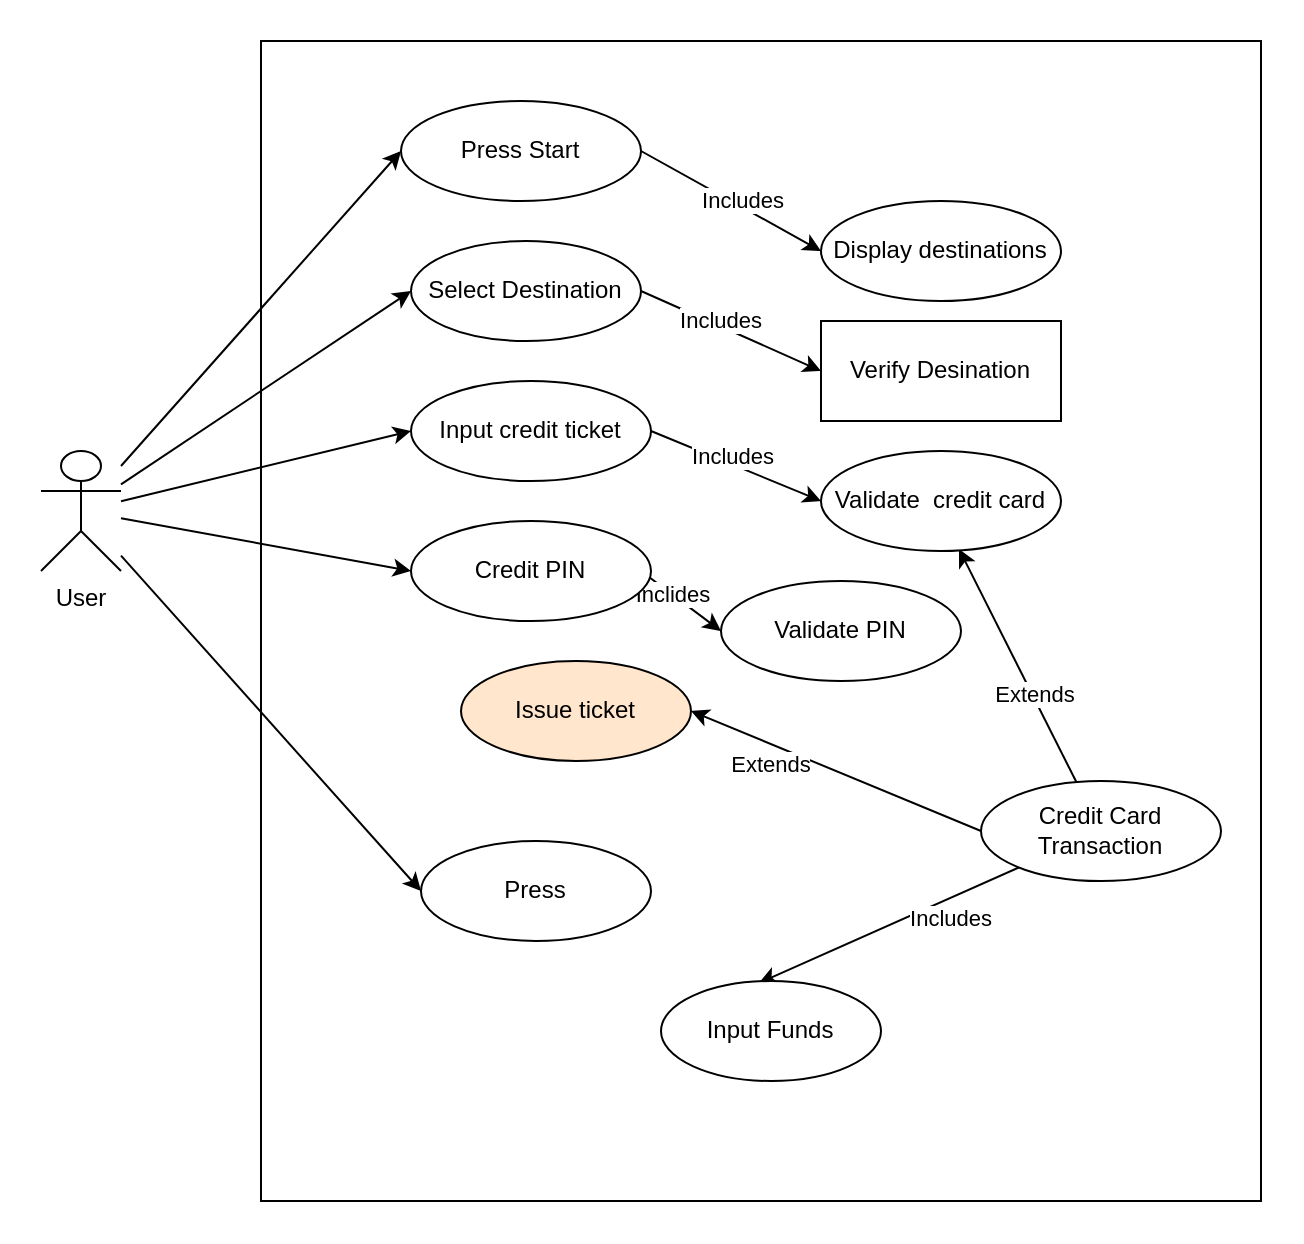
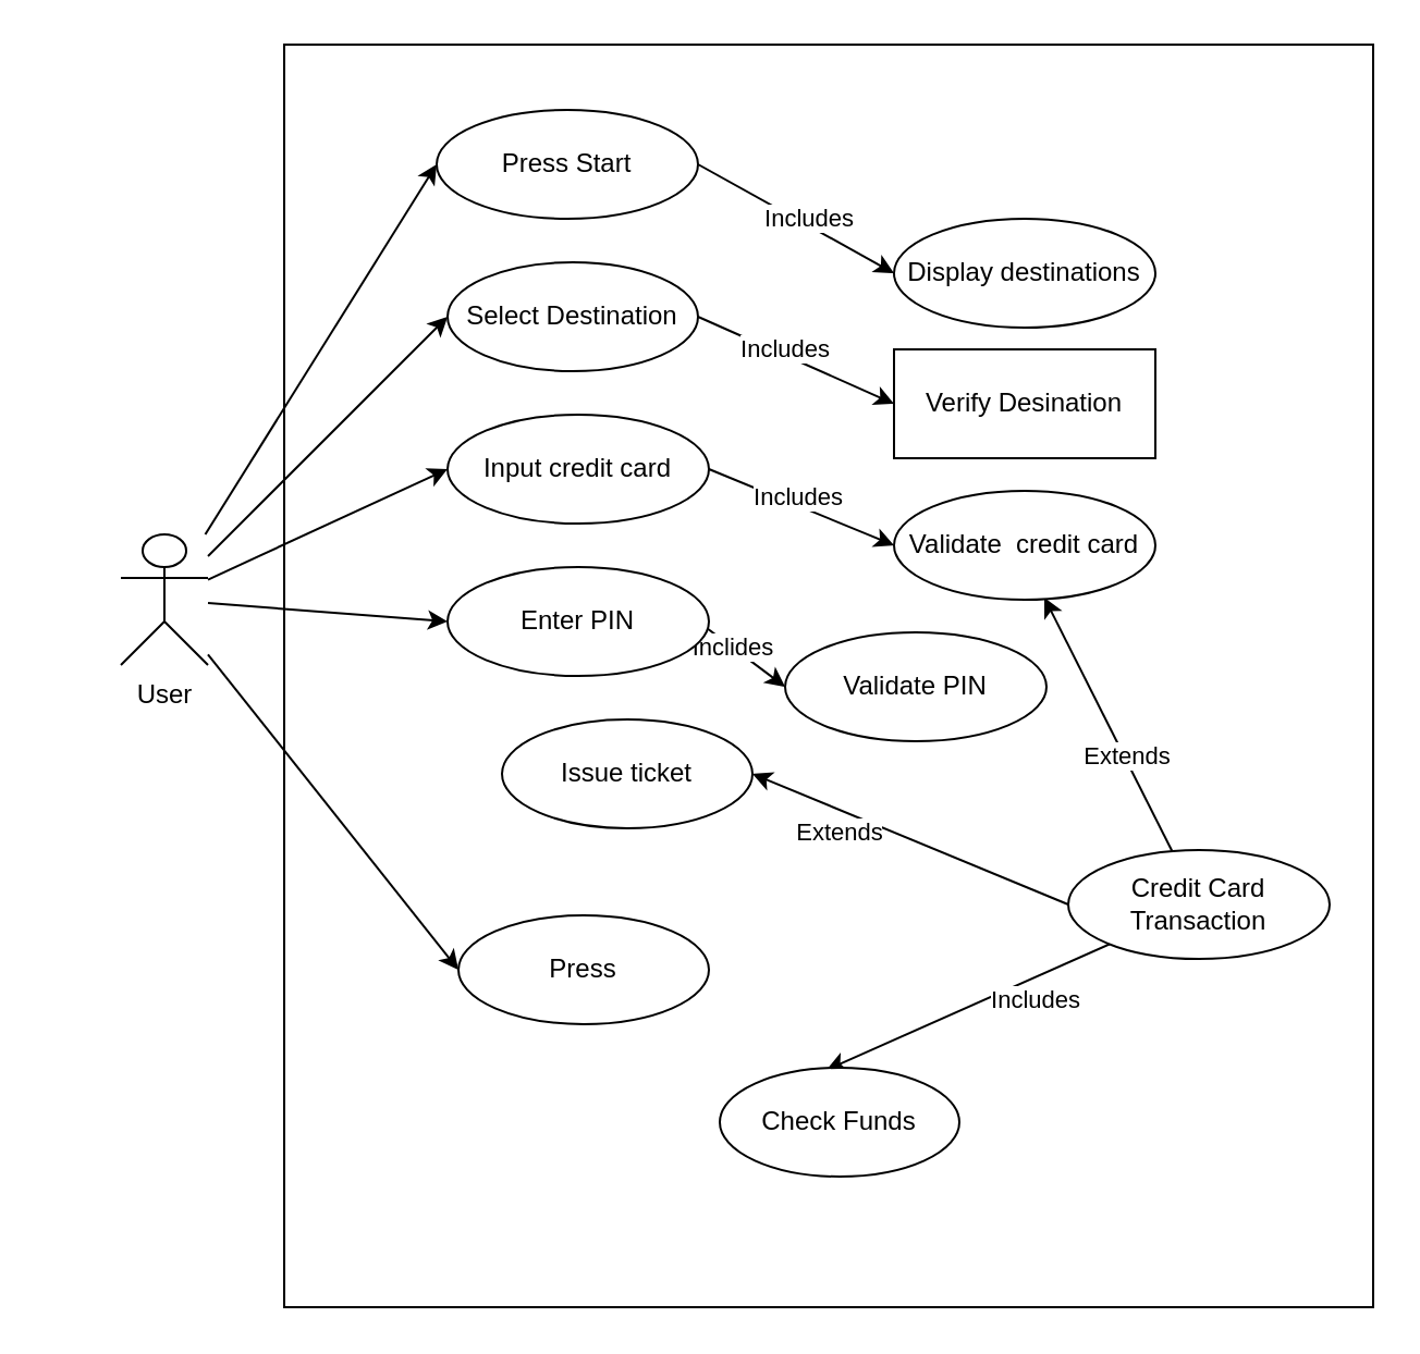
- <mxCell id="12" value="Input credit ticket" style="ellipse;whiteSpace=wrap;html=1;" vertex="1" parent="1"><mxGeometry x="205" y="190" width="120" height="50" as="geometry" /></mxCell>
+ <mxCell id="12" value="Input credit card" style="ellipse;whiteSpace=wrap;html=1;" vertex="1" parent="1"><mxGeometry x="205" y="190" width="120" height="50" as="geometry" /></mxCell>
- <mxCell id="2" value="User" style="shape=umlActor;verticalLabelPosition=bottom;verticalAlign=top;html=1;" vertex="1" parent="1"><mxGeometry x="20" y="225" width="40" height="60" as="geometry" /></mxCell>
+ <mxCell id="2" value="User" style="shape=umlActor;verticalLabelPosition=bottom;verticalAlign=top;html=1;" vertex="1" parent="1"><mxGeometry x="55" y="245" width="40" height="60" as="geometry" /></mxCell>
- <mxCell id="15" value="Credit PIN" style="ellipse;whiteSpace=wrap;html=1;" vertex="1" parent="1"><mxGeometry x="205" y="260" width="120" height="50" as="geometry" /></mxCell>
+ <mxCell id="15" value="Enter PIN" style="ellipse;whiteSpace=wrap;html=1;" vertex="1" parent="1"><mxGeometry x="205" y="260" width="120" height="50" as="geometry" /></mxCell>
- <mxCell id="28" value="Issue ticket " style="ellipse;whiteSpace=wrap;html=1;direction=west;fillColor=#ffe6cc;" vertex="1" parent="1"><mxGeometry x="230" y="330" width="115" height="50" as="geometry" /></mxCell>
+ <mxCell id="28" value="Issue ticket " style="ellipse;whiteSpace=wrap;html=1;direction=west;" vertex="1" parent="1"><mxGeometry x="230" y="330" width="115" height="50" as="geometry" /></mxCell>
- <mxCell id="27" value="Input Funds" style="ellipse;whiteSpace=wrap;html=1;" vertex="1" parent="1"><mxGeometry x="330" y="490" width="110" height="50" as="geometry" /></mxCell>
+ <mxCell id="27" value="Check Funds" style="ellipse;whiteSpace=wrap;html=1;" vertex="1" parent="1"><mxGeometry x="330" y="490" width="110" height="50" as="geometry" /></mxCell>
